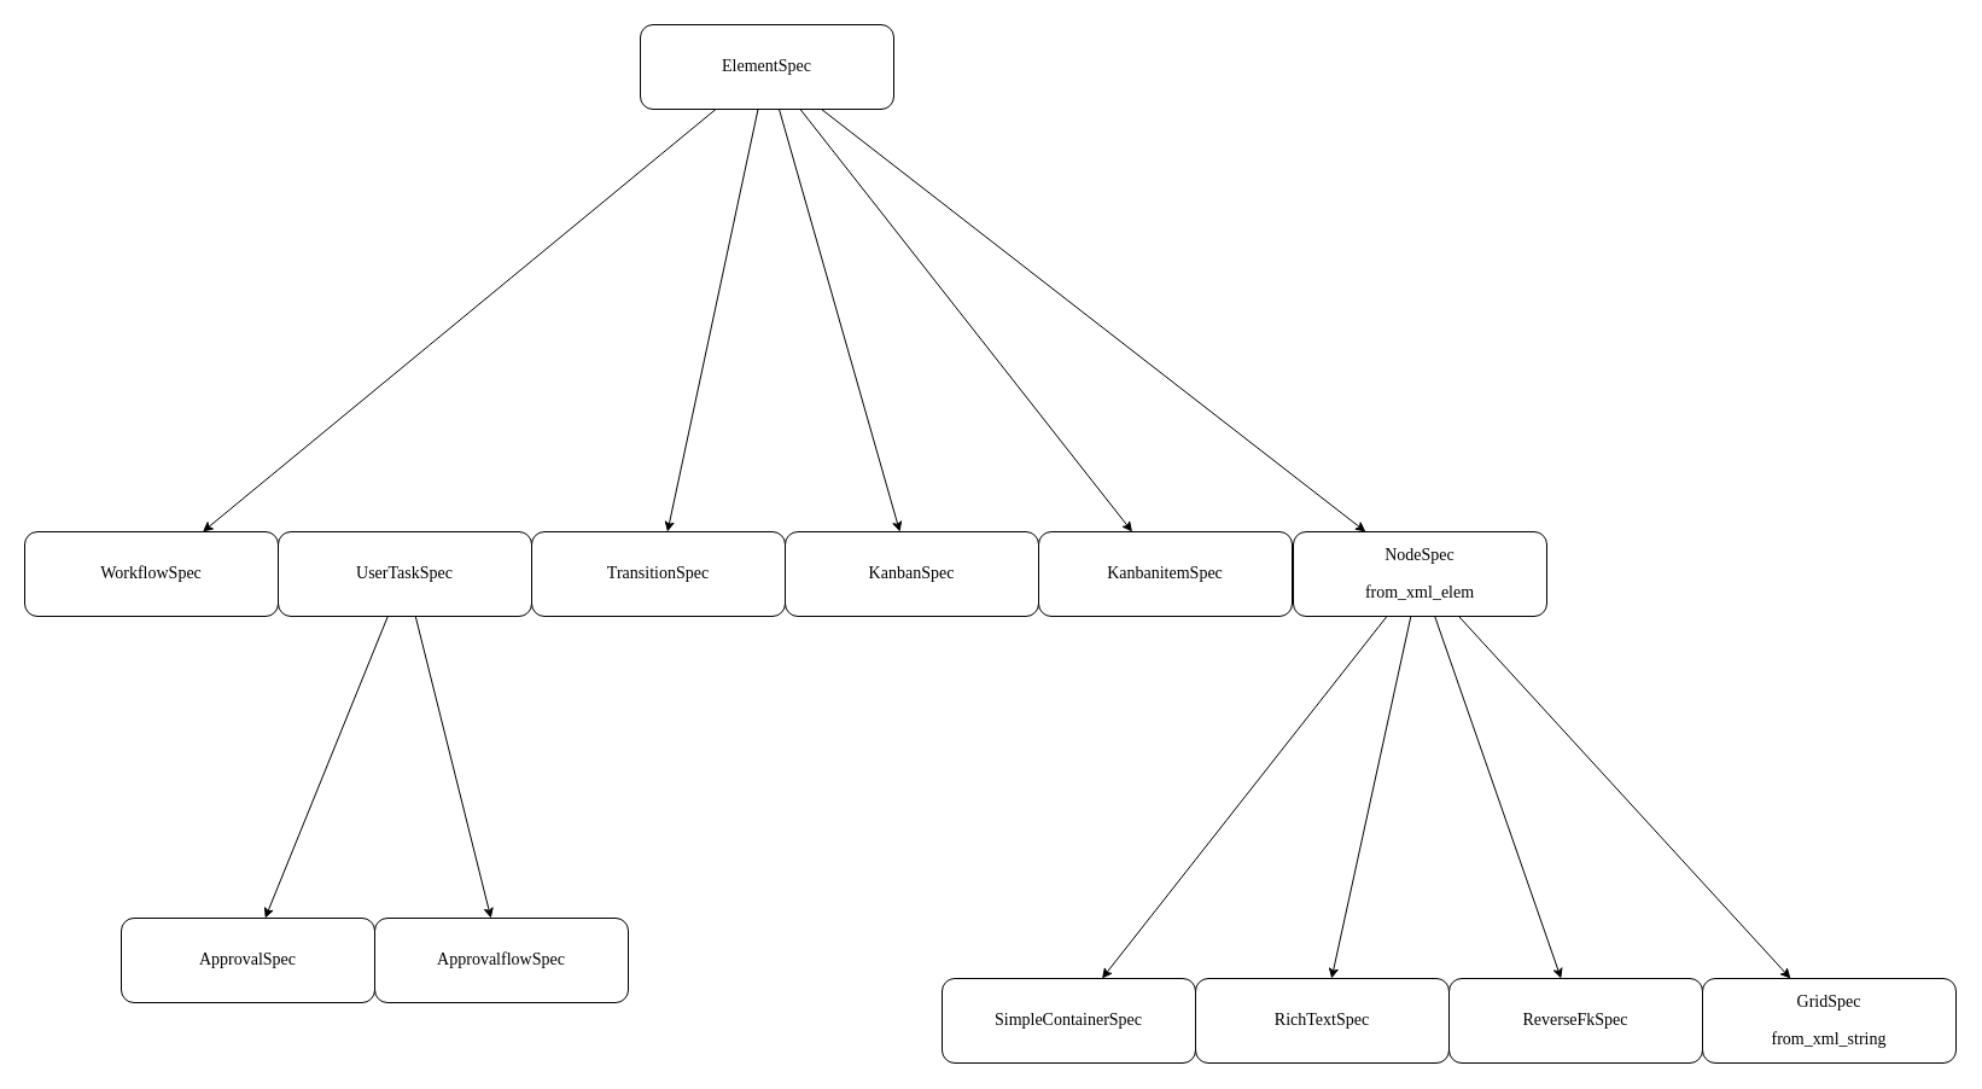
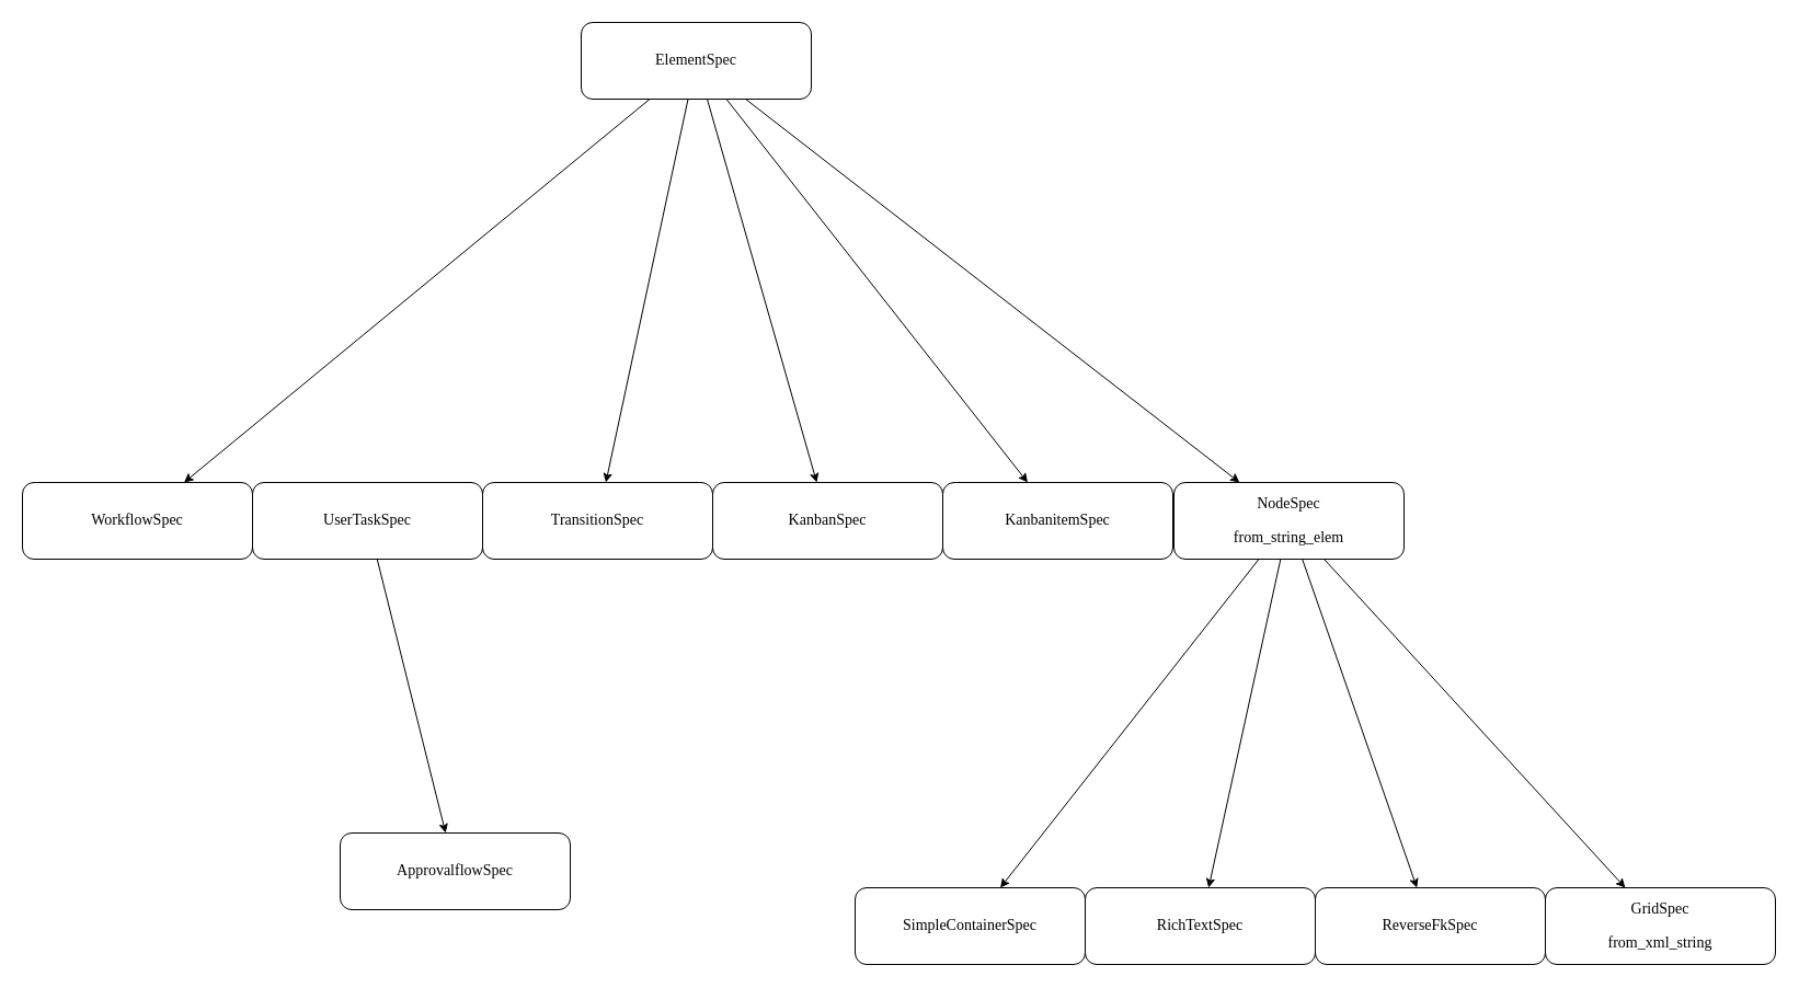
- <mxCell id="19" value="&lt;pre style=&quot;background-color: #ffffff ; color: #080808 ; font-family: &amp;#34;jetbrains mono&amp;#34; ; font-size: 10.5pt&quot;&gt;&lt;pre style=&quot;font-family: &amp;#34;jetbrains mono&amp;#34; ; font-size: 10.5pt&quot;&gt;&lt;span style=&quot;color: #000000&quot;&gt;NodeSpec&lt;/span&gt;&lt;/pre&gt;&lt;pre style=&quot;font-family: &amp;#34;jetbrains mono&amp;#34; ; font-size: 10.5pt&quot;&gt;&lt;pre style=&quot;font-family: &amp;#34;jetbrains mono&amp;#34; ; font-size: 10.5pt&quot;&gt;&lt;span style=&quot;color: #000000&quot;&gt;from_xml_elem&lt;/span&gt;&lt;/pre&gt;&lt;/pre&gt;&lt;/pre&gt;" style="rounded=1;whiteSpace=wrap;html=1;" vertex="1" parent="1"><mxGeometry x="1071" y="440" width="210" height="70" as="geometry" /></mxCell>
+ <mxCell id="19" value="&lt;pre style=&quot;background-color: #ffffff ; color: #080808 ; font-family: &amp;#34;jetbrains mono&amp;#34; ; font-size: 10.5pt&quot;&gt;&lt;pre style=&quot;font-family: &amp;#34;jetbrains mono&amp;#34; ; font-size: 10.5pt&quot;&gt;&lt;span style=&quot;color: #000000&quot;&gt;NodeSpec&lt;/span&gt;&lt;/pre&gt;&lt;pre style=&quot;font-family: &amp;#34;jetbrains mono&amp;#34; ; font-size: 10.5pt&quot;&gt;&lt;pre style=&quot;font-family: &amp;#34;jetbrains mono&amp;#34; ; font-size: 10.5pt&quot;&gt;&lt;span style=&quot;color: #000000&quot;&gt;from_string_elem&lt;/span&gt;&lt;/pre&gt;&lt;/pre&gt;&lt;/pre&gt;" style="rounded=1;whiteSpace=wrap;html=1;" vertex="1" parent="1"><mxGeometry x="1071" y="440" width="210" height="70" as="geometry" /></mxCell>
- <mxCell id="9" value="" style="edgeStyle=none;rounded=0;orthogonalLoop=1;jettySize=auto;html=1;" edge="1" parent="1" source="11" target="20"><mxGeometry relative="1" as="geometry" /></mxCell>
- <mxCell id="20" value="&lt;pre style=&quot;background-color: #ffffff ; color: #080808 ; font-family: &amp;#34;jetbrains mono&amp;#34; ; font-size: 10.5pt&quot;&gt;&lt;pre style=&quot;font-family: &amp;#34;jetbrains mono&amp;#34; ; font-size: 10.5pt&quot;&gt;&lt;pre style=&quot;font-family: &amp;#34;jetbrains mono&amp;#34; ; font-size: 10.5pt&quot;&gt;&lt;span style=&quot;color: #000000&quot;&gt;ApprovalSpec&lt;/span&gt;&lt;/pre&gt;&lt;/pre&gt;&lt;/pre&gt;" style="rounded=1;whiteSpace=wrap;html=1;" vertex="1" parent="1"><mxGeometry x="100" y="760" width="210" height="70" as="geometry" /></mxCell>
